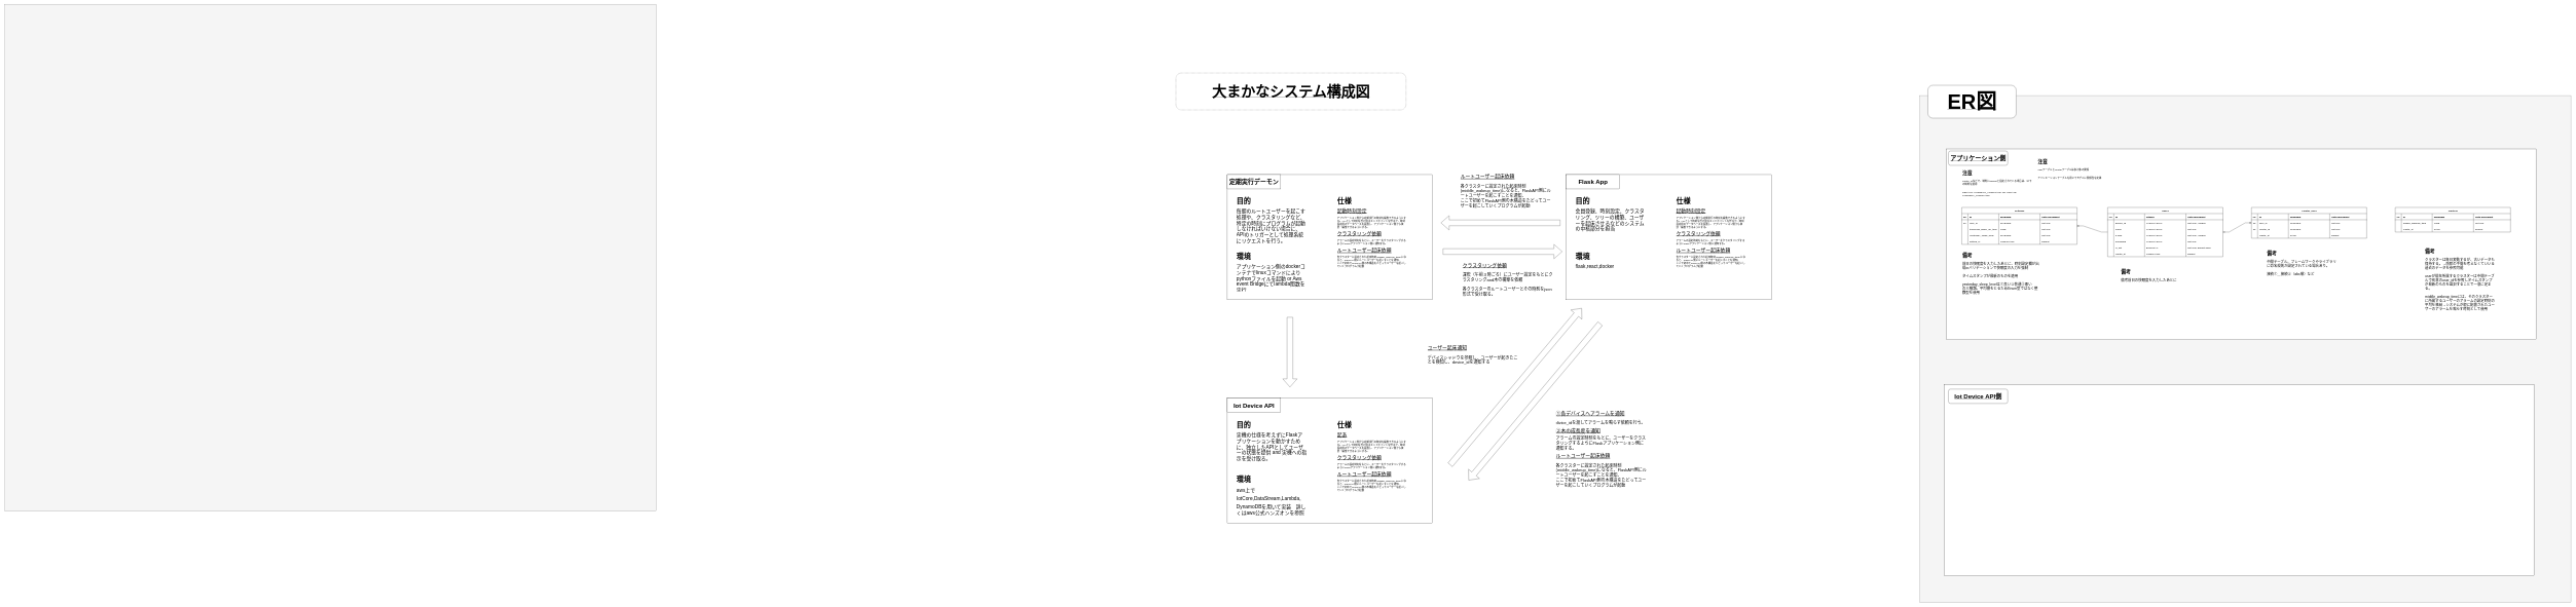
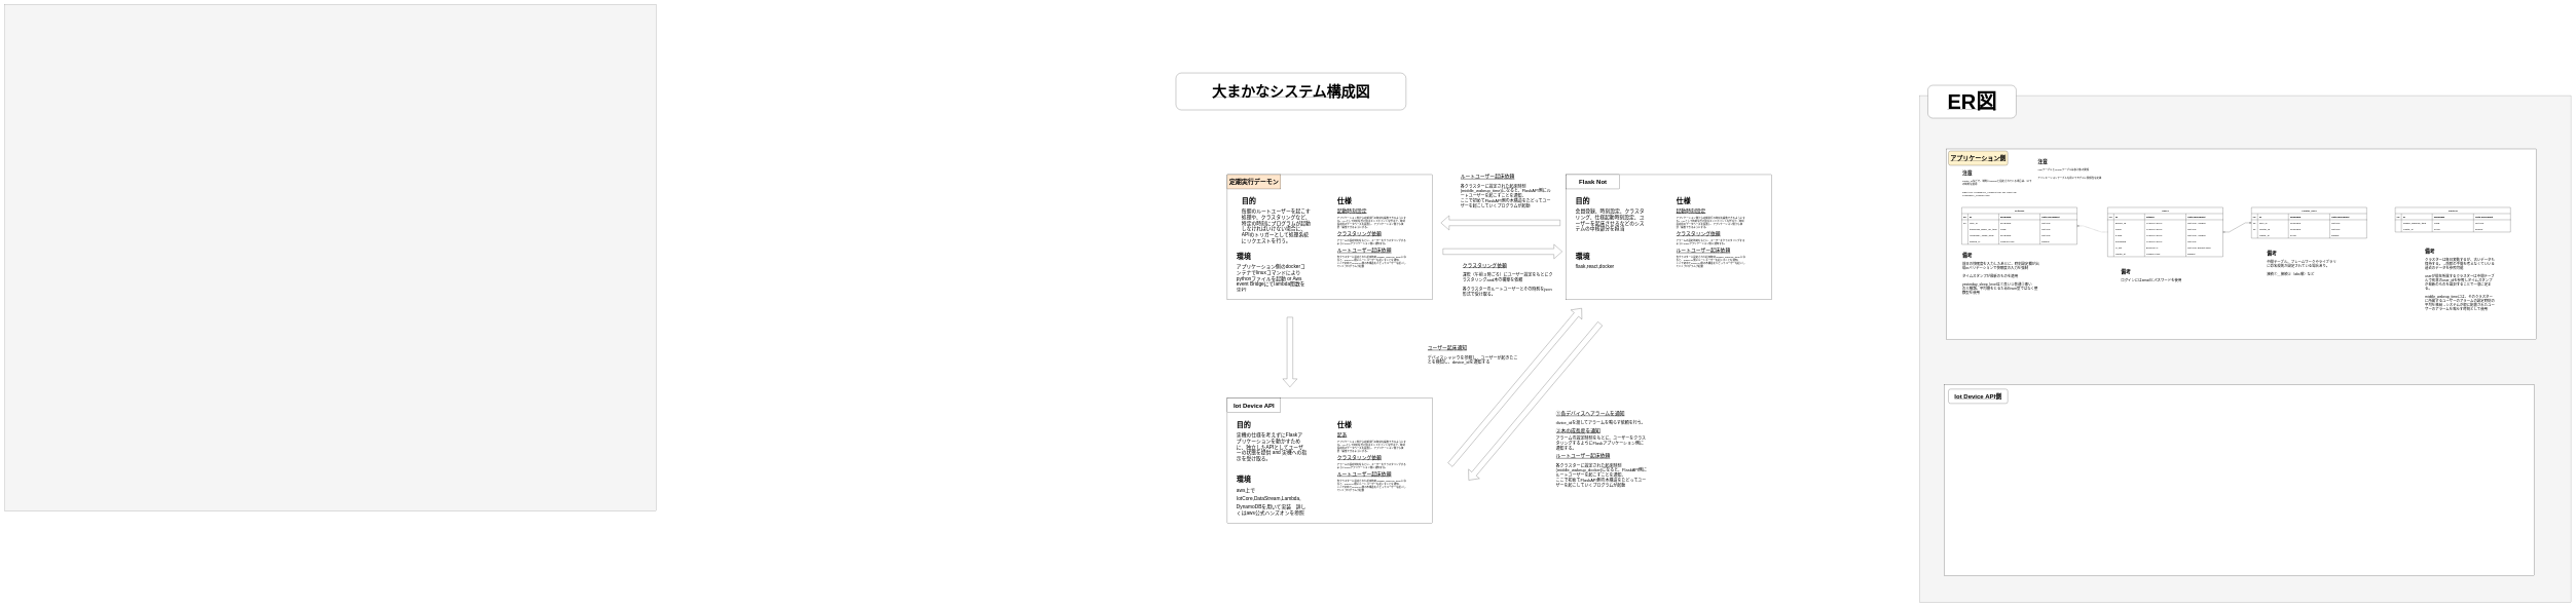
- <mxCell id="117" value="&lt;font style=&quot;font-size: 70px;&quot;&gt;大まかなシステム構成図&lt;/font&gt;" style="rounded=1;whiteSpace=wrap;html=1;fontStyle=5;dashed=1;" parent="1" vertex="1"><mxGeometry x="5720" y="355" width="1120" height="180" as="geometry" /></mxCell>
+ <mxCell id="117" value="&lt;font style=&quot;font-size: 70px;&quot;&gt;大まかなシステム構成図&lt;/font&gt;" style="rounded=1;whiteSpace=wrap;html=1;fontStyle=5" parent="1" vertex="1"><mxGeometry x="5720" y="355" width="1120" height="180" as="geometry" /></mxCell>
- <mxCell id="114" value="&lt;font style=&quot;font-size: 30px;&quot;&gt;アプリケーション側&lt;/font&gt;" style="rounded=1;whiteSpace=wrap;html=1;fontStyle=5" parent="5" vertex="1"><mxGeometry x="10" y="10" width="289" height="70" as="geometry" /></mxCell>
+ <mxCell id="114" value="&lt;font style=&quot;font-size: 30px;&quot;&gt;アプリケーション側&lt;/font&gt;" style="rounded=1;whiteSpace=wrap;html=1;fontStyle=5;fillColor=#fff2cc;" parent="5" vertex="1"><mxGeometry x="10" y="10" width="289" height="70" as="geometry" /></mxCell>
- <mxCell id="119" value="&lt;b&gt;&lt;font style=&quot;font-size: 30px;&quot;&gt;定期実行デーモン&lt;/font&gt;&lt;/b&gt;" style="rounded=0;whiteSpace=wrap;html=1;" parent="1" vertex="1"><mxGeometry x="5970" y="850" width="260" height="70" as="geometry" /></mxCell>
+ <mxCell id="119" value="&lt;b&gt;&lt;font style=&quot;font-size: 30px;&quot;&gt;定期実行デーモン&lt;/font&gt;&lt;/b&gt;" style="rounded=0;whiteSpace=wrap;html=1;fillColor=#ffe6cc;" parent="1" vertex="1"><mxGeometry x="5970" y="850" width="260" height="70" as="geometry" /></mxCell>
- <mxCell id="129" value="&lt;b&gt;&lt;font style=&quot;font-size: 30px;&quot;&gt;Flask App&lt;/font&gt;&lt;/b&gt;" style="rounded=0;whiteSpace=wrap;html=1;" vertex="1" parent="1"><mxGeometry x="7620" y="850" width="260" height="70" as="geometry" /></mxCell>
+ <mxCell id="129" value="&lt;b&gt;&lt;font style=&quot;font-size: 30px;&quot;&gt;Flask Not&lt;/font&gt;&lt;/b&gt;" style="rounded=0;whiteSpace=wrap;html=1;" vertex="1" parent="1"><mxGeometry x="7620" y="850" width="260" height="70" as="geometry" /></mxCell>
- <mxCell id="130" value="&lt;h1&gt;&lt;span style=&quot;font-size: 35px;&quot;&gt;目的&lt;/span&gt;&lt;/h1&gt;&lt;p&gt;&lt;span style=&quot;font-size: 24px;&quot;&gt;会員登録、時刻設定、クラスタリング、ツリーの構築、ユーザーを起床させるなどのシステムの中核部分を担当&lt;/span&gt;&lt;/p&gt;" style="text;html=1;strokeColor=none;fillColor=none;spacing=5;spacingTop=-20;whiteSpace=wrap;overflow=hidden;rounded=0;" vertex="1" parent="1"><mxGeometry x="7660" y="950" width="350" height="260" as="geometry" /></mxCell>
+ <mxCell id="130" value="&lt;h1&gt;&lt;span style=&quot;font-size: 35px;&quot;&gt;目的&lt;/span&gt;&lt;/h1&gt;&lt;p&gt;&lt;span style=&quot;font-size: 24px;&quot;&gt;会員登録、時刻設定、クラスタリング、仕様起動時刻設定、ユーザーを起床させるなどのシステムの中核部分を担当&lt;/span&gt;&lt;/p&gt;" style="text;html=1;strokeColor=none;fillColor=none;spacing=5;spacingTop=-20;whiteSpace=wrap;overflow=hidden;rounded=0;" vertex="1" parent="1"><mxGeometry x="7660" y="950" width="350" height="260" as="geometry" /></mxCell>
- <mxCell id="120" value="&lt;h1&gt;&lt;span style=&quot;font-size: 35px;&quot;&gt;目的&lt;/span&gt;&lt;/h1&gt;&lt;p&gt;&lt;span style=&quot;font-size: 24px;&quot;&gt;毎朝のルートユーザーを起こす処理や、クラスタリングなど、特定の時刻にプログラムが起動しなければいけない場合に、APIのトリガーとして処理系統にリクエストを行う。&lt;/span&gt;&lt;/p&gt;" style="text;html=1;strokeColor=none;fillColor=none;spacing=5;spacingTop=-20;whiteSpace=wrap;overflow=hidden;rounded=0;" parent="1" vertex="1"><mxGeometry x="6010" y="950" width="350" height="260" as="geometry" /></mxCell>
+ <mxCell id="120" value="&lt;h1&gt;&lt;span style=&quot;font-size: 35px;&quot;&gt;目的&lt;/span&gt;&lt;/h1&gt;&lt;p&gt;&lt;span style=&quot;font-size: 24px;&quot;&gt;毎朝のルートユーザーを起こす処理や、クラスタリングなど、特定の時刻にプログラムが起動しなければいけない場合に、APIのトリガーとして処理系統にリクエストを行う。&lt;/span&gt;&lt;/p&gt;" style="text;html=1;strokeColor=none;fillColor=none;spacing=5;spacingTop=-20;whiteSpace=wrap;overflow=hidden;rounded=0;" parent="1" vertex="1"><mxGeometry x="6035" y="950" width="350" height="260" as="geometry" /></mxCell>
- <mxCell id="111" value="" style="edgeStyle=entityRelationEdgeStyle;fontSize=12;html=1;endArrow=ERoneToMany;rounded=0;" parent="5" source="7" target="43" edge="1"><mxGeometry width="100" height="100" relative="1" as="geometry"><mxPoint x="625" y="525" as="sourcePoint" /><mxPoint x="725" y="425" as="targetPoint" /></mxGeometry></mxCell>
+ <mxCell id="111" value="" style="edgeStyle=entityRelationEdgeStyle;fontSize=12;html=1;endArrow=ERoneToMany;rounded=0;dashed=1;" parent="5" source="7" target="43" edge="1"><mxGeometry width="100" height="100" relative="1" as="geometry"><mxPoint x="625" y="525" as="sourcePoint" /><mxPoint x="725" y="425" as="targetPoint" /></mxGeometry></mxCell>
- <mxCell id="110" value="&lt;h1&gt;備考&lt;/h1&gt;&lt;p style=&quot;font-size: 17px;&quot;&gt;備考前日の快眠度を入力したあとに&lt;/p&gt;&lt;p style=&quot;font-size: 17px;&quot;&gt;&lt;br&gt;&lt;/p&gt;" style="text;html=1;strokeColor=none;fillColor=none;spacing=5;spacingTop=-20;whiteSpace=wrap;overflow=hidden;rounded=0;" parent="5" vertex="1"><mxGeometry x="845" y="580" width="390" height="310" as="geometry" /></mxCell>
+ <mxCell id="110" value="&lt;h1&gt;備考&lt;/h1&gt;&lt;p style=&quot;font-size: 17px;&quot;&gt;ログインにはemailとパスワードを使用&lt;/p&gt;&lt;p style=&quot;font-size: 17px;&quot;&gt;&lt;br&gt;&lt;/p&gt;" style="text;html=1;strokeColor=none;fillColor=none;spacing=5;spacingTop=-20;whiteSpace=wrap;overflow=hidden;rounded=0;" parent="5" vertex="1"><mxGeometry x="845" y="580" width="390" height="310" as="geometry" /></mxCell>
- <mxCell id="136" value="&lt;h1&gt;&lt;span style=&quot;font-weight: 400;&quot;&gt;&lt;u&gt;①各デバイスへアラームを通知&lt;/u&gt;&lt;/span&gt;&lt;/h1&gt;&lt;p&gt;&lt;font style=&quot;font-size: 20px;&quot;&gt;divice_idを渡してアラームを鳴らす依頼を行う。&lt;/font&gt;&lt;/p&gt;&lt;p&gt;&lt;font style=&quot;font-size: 24px;&quot;&gt;&lt;u&gt;②木の成長度を通知&lt;/u&gt;&lt;/font&gt;&lt;/p&gt;&lt;p&gt;&lt;font style=&quot;font-size: 20px;&quot;&gt;アラームの設定時刻をもとに、ユーザーをクラスタリングするようにFlaskアプリケーション側に通知する。&lt;/font&gt;&lt;/p&gt;&lt;p&gt;&lt;font style=&quot;font-size: 24px;&quot;&gt;&lt;u&gt;ルートユーザー起床依頼&lt;/u&gt;&lt;/font&gt;&lt;/p&gt;&lt;p style=&quot;font-size: 20px;&quot;&gt;&lt;font style=&quot;font-size: 20px;&quot;&gt;各クラスターに設定された起床時刻(middle_wakeup_time)になると、FlaskAPI側にルートユーザーを起こすことを通知、&lt;br&gt;ここで初めてFlaskAPI側の木構造をたどってユーザーを起こしていくプログラムが起動&lt;/font&gt;&lt;/p&gt;" style="text;html=1;strokeColor=none;fillColor=none;spacing=5;spacingTop=-20;whiteSpace=wrap;overflow=hidden;rounded=0;" vertex="1" parent="1"><mxGeometry x="7565" y="1995" width="455" height="435" as="geometry" /></mxCell>
+ <mxCell id="136" value="&lt;h1&gt;&lt;span style=&quot;font-weight: 400;&quot;&gt;&lt;u&gt;①各デバイスへアラームを通知&lt;/u&gt;&lt;/span&gt;&lt;/h1&gt;&lt;p&gt;&lt;font style=&quot;font-size: 20px;&quot;&gt;divice_idを渡してアラームを鳴らす依頼を行う。&lt;/font&gt;&lt;/p&gt;&lt;p&gt;&lt;font style=&quot;font-size: 24px;&quot;&gt;&lt;u&gt;②木の成長度を通知&lt;/u&gt;&lt;/font&gt;&lt;/p&gt;&lt;p&gt;&lt;font style=&quot;font-size: 20px;&quot;&gt;アラームの設定時刻をもとに、ユーザーをクラスタリングするようにFlaskアプリケーション側に通知する。&lt;/font&gt;&lt;/p&gt;&lt;p&gt;&lt;font style=&quot;font-size: 24px;&quot;&gt;&lt;u&gt;ルートユーザー起床依頼&lt;/u&gt;&lt;/font&gt;&lt;/p&gt;&lt;p style=&quot;font-size: 20px;&quot;&gt;&lt;font style=&quot;font-size: 20px;&quot;&gt;各クラスターに設定された起床時刻(middle_wakeup_docker)になると、FlaskAPI側にルートユーザーを起こすことを通知、&lt;br&gt;ここで初めてFlaskAPI側の木構造をたどってユーザーを起こしていくプログラムが起動&lt;/font&gt;&lt;/p&gt;" style="text;html=1;strokeColor=none;fillColor=none;spacing=5;spacingTop=-20;whiteSpace=wrap;overflow=hidden;rounded=0;" vertex="1" parent="1"><mxGeometry x="7565" y="1995" width="455" height="435" as="geometry" /></mxCell>
